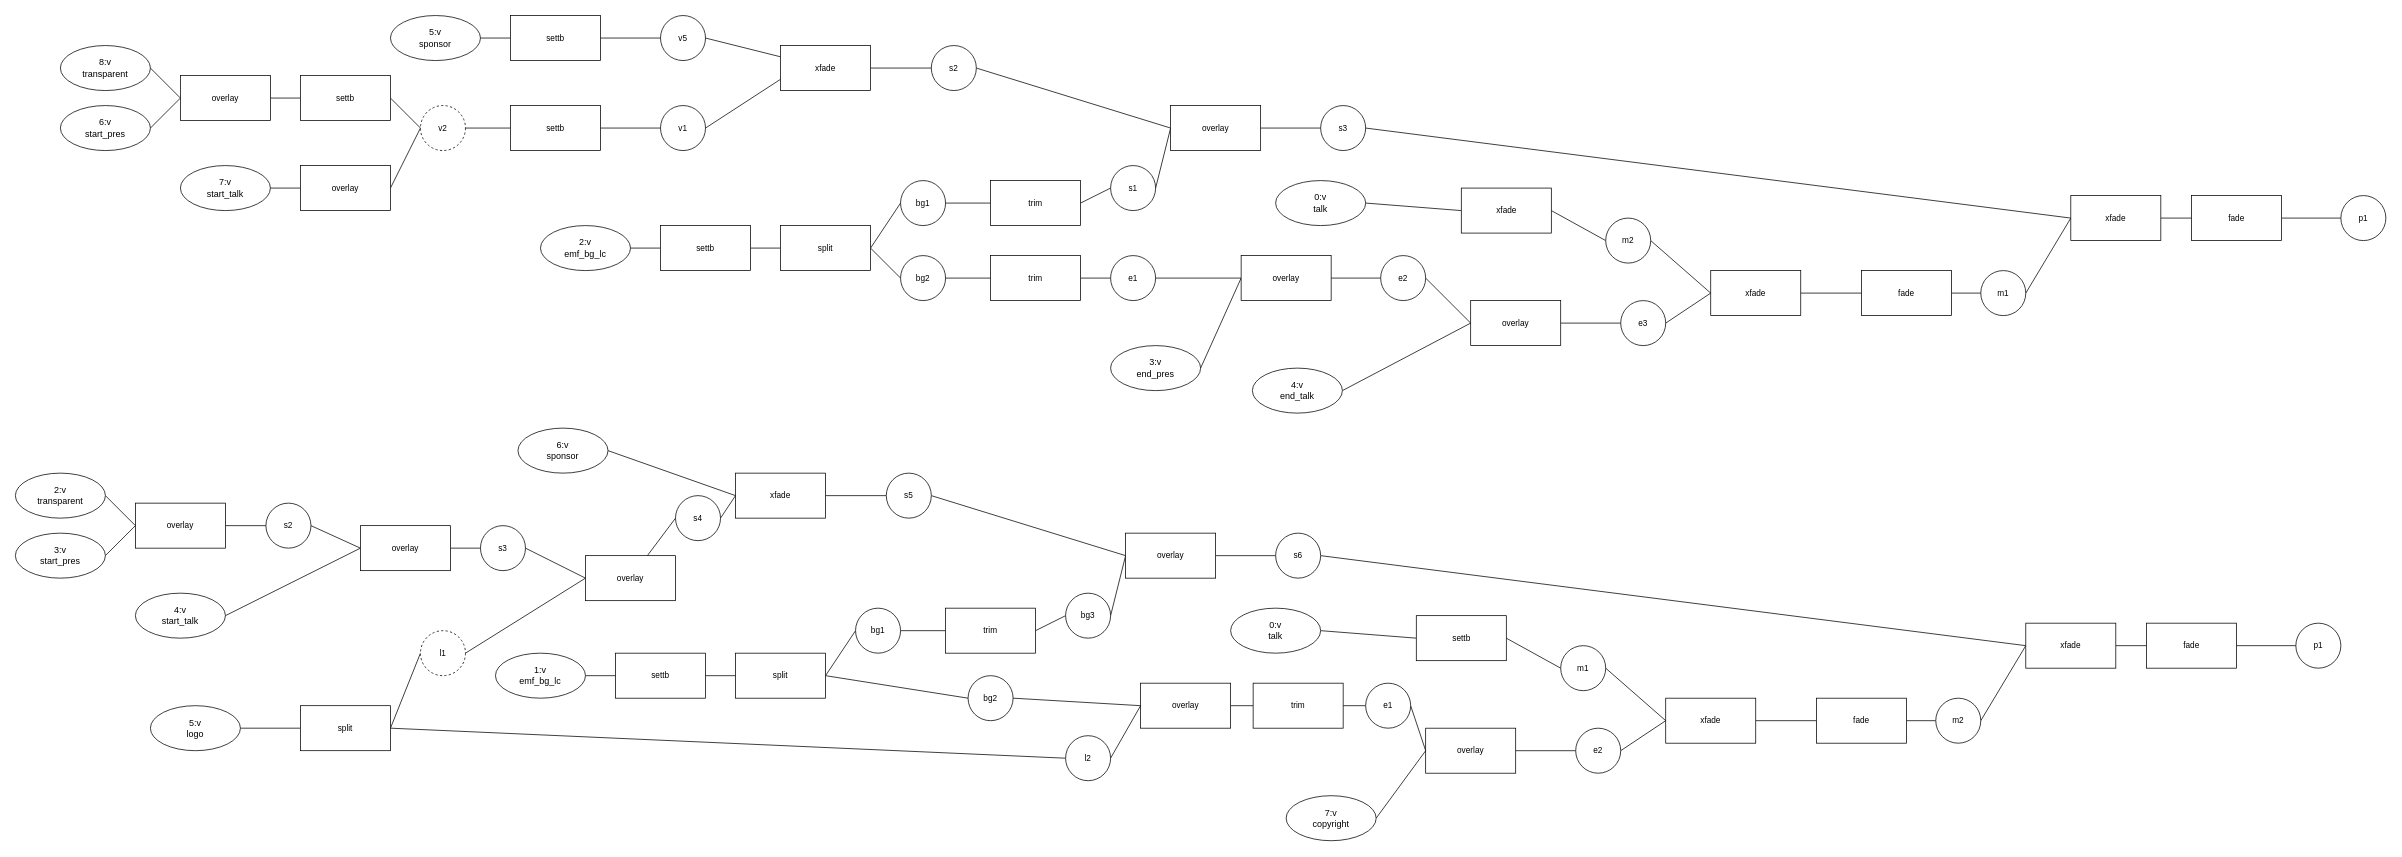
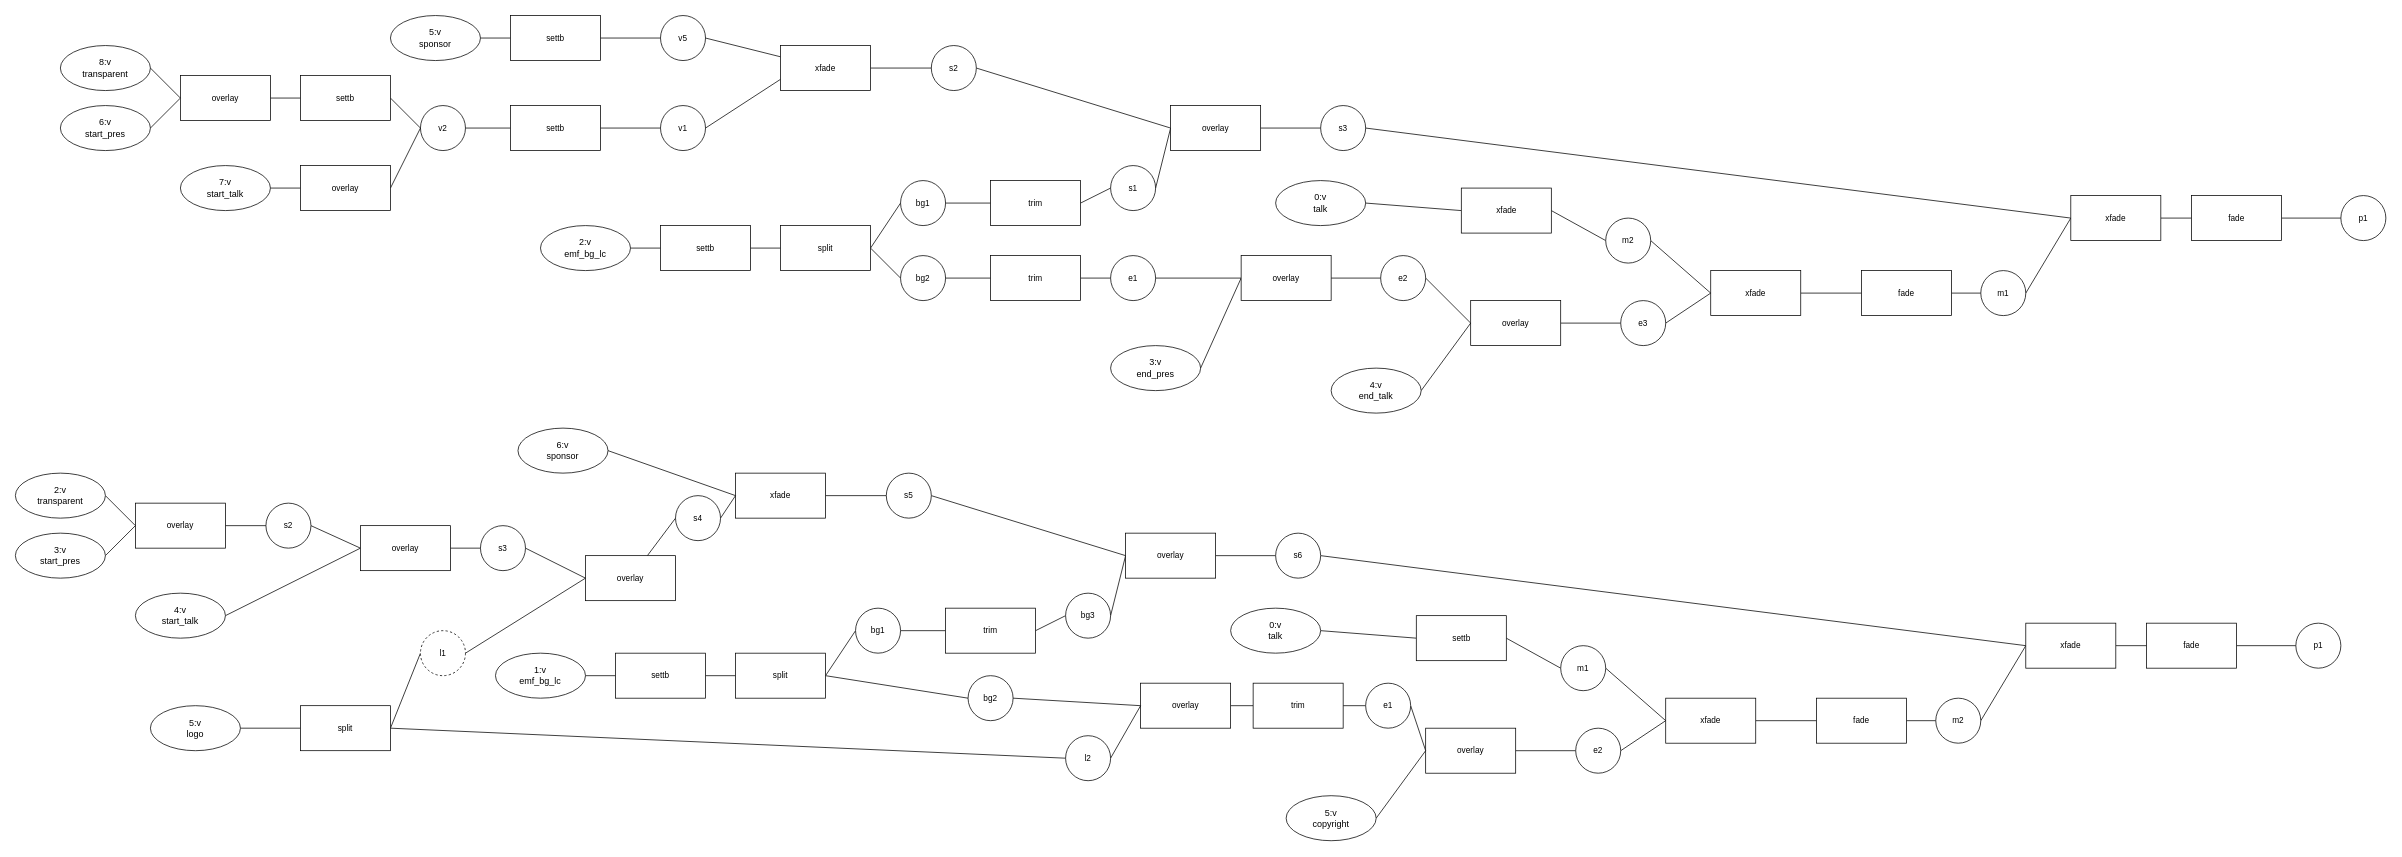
- <mxCell id="19" value="v2" style="ellipse;whiteSpace=wrap;html=1;aspect=fixed;fontFamily=Helvetica;fontSize=11;fontColor=default;labelBackgroundColor=default;dashed=1;" vertex="1" parent="1"><mxGeometry x="560" y="140" width="60" height="60" as="geometry" /></mxCell>
+ <mxCell id="19" value="v2" style="ellipse;whiteSpace=wrap;html=1;aspect=fixed;fontFamily=Helvetica;fontSize=11;fontColor=default;labelBackgroundColor=default;" vertex="1" parent="1"><mxGeometry x="560" y="140" width="60" height="60" as="geometry" /></mxCell>
- <mxCell id="52" value="4:v&lt;br&gt;end_talk" style="rounded=0;whiteSpace=wrap;html=1;shape=ellipse;perimeter=ellipsePerimeter;" vertex="1" parent="1"><mxGeometry x="1669" y="490" width="120" height="60" as="geometry" /></mxCell>
+ <mxCell id="52" value="4:v&lt;br&gt;end_talk" style="rounded=0;whiteSpace=wrap;html=1;shape=ellipse;perimeter=ellipsePerimeter;" vertex="1" parent="1"><mxGeometry x="1774" y="490" width="120" height="60" as="geometry" /></mxCell>
- <mxCell id="123" value="7:v&lt;br&gt;copyright" style="rounded=0;whiteSpace=wrap;html=1;shape=ellipse;perimeter=ellipsePerimeter;" vertex="1" parent="1"><mxGeometry x="1714" y="1060" width="120" height="60" as="geometry" /></mxCell>
+ <mxCell id="123" value="5:v&lt;br&gt;copyright" style="rounded=0;whiteSpace=wrap;html=1;shape=ellipse;perimeter=ellipsePerimeter;" vertex="1" parent="1"><mxGeometry x="1714" y="1060" width="120" height="60" as="geometry" /></mxCell>
